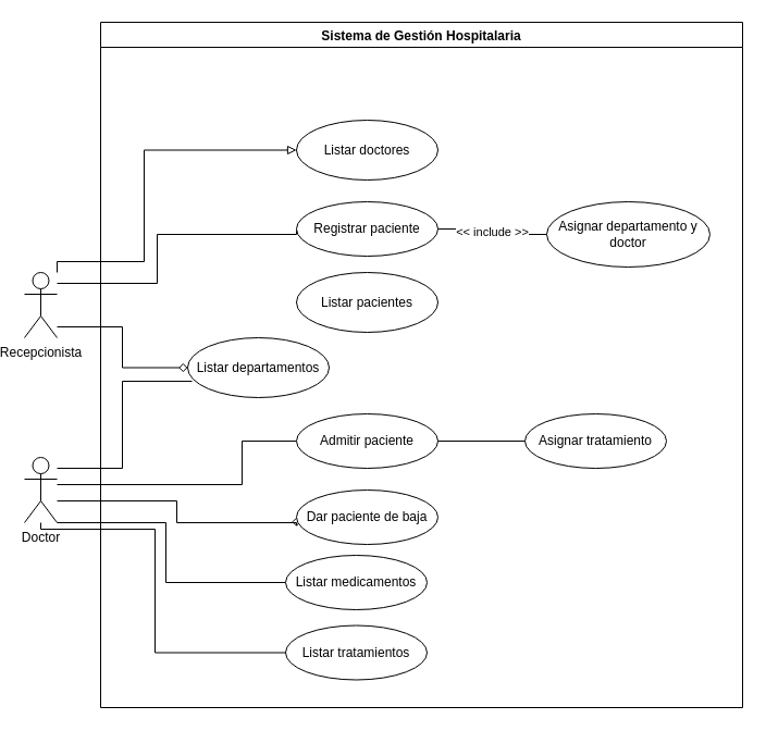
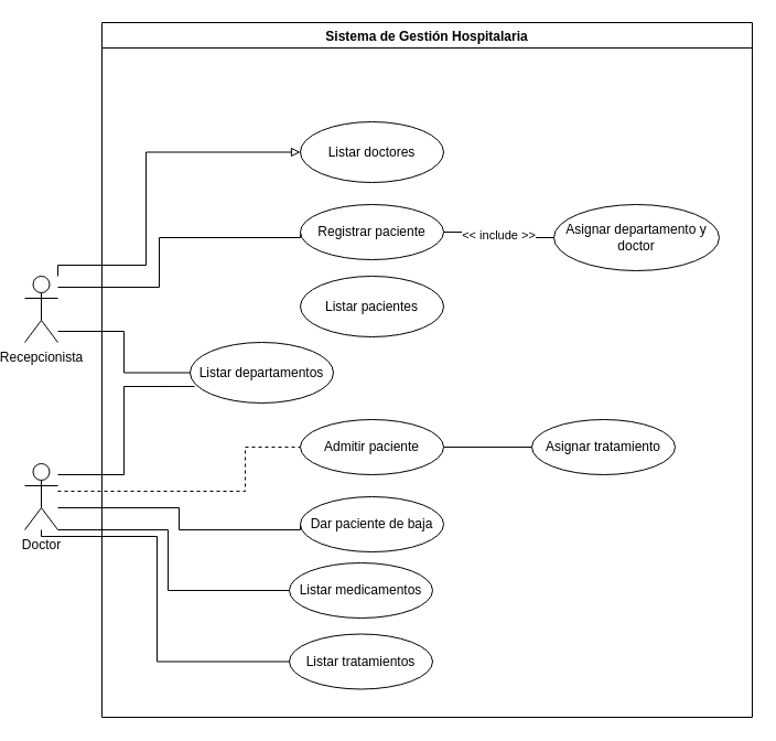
- <mxCell id="4" style="edgeStyle=orthogonalEdgeStyle;rounded=0;orthogonalLoop=1;jettySize=auto;html=1;entryX=0;entryY=0.5;entryDx=0;entryDy=0;endArrow=diamond;endFill=0;" edge="1" parent="1" source="5" target="23"><mxGeometry relative="1" as="geometry"><Array as="points"><mxPoint x="110" y="300" /><mxPoint x="110" y="338" /></Array></mxGeometry></mxCell>
+ <mxCell id="4" style="edgeStyle=orthogonalEdgeStyle;rounded=0;orthogonalLoop=1;jettySize=auto;html=1;entryX=0;entryY=0.5;entryDx=0;entryDy=0;endArrow=none;endFill=0;" edge="1" parent="1" source="5" target="23"><mxGeometry relative="1" as="geometry"><Array as="points"><mxPoint x="110" y="300" /><mxPoint x="110" y="338" /></Array></mxGeometry></mxCell>
- <mxCell id="6" value="" style="edgeStyle=orthogonalEdgeStyle;rounded=0;orthogonalLoop=1;jettySize=auto;html=1;entryX=0;entryY=0.5;entryDx=0;entryDy=0;endArrow=none;endFill=0;" parent="1" source="11" target="13" edge="1"><mxGeometry relative="1" as="geometry"><Array as="points"><mxPoint x="220" y="445" /><mxPoint x="220" y="405" /></Array></mxGeometry></mxCell>
+ <mxCell id="6" value="" style="edgeStyle=orthogonalEdgeStyle;rounded=0;orthogonalLoop=1;jettySize=auto;html=1;entryX=0;entryY=0.5;entryDx=0;entryDy=0;endArrow=none;endFill=0;dashed=1;" parent="1" source="11" target="13" edge="1"><mxGeometry relative="1" as="geometry"><Array as="points"><mxPoint x="220" y="445" /><mxPoint x="220" y="405" /></Array></mxGeometry></mxCell>
- <mxCell id="7" style="edgeStyle=orthogonalEdgeStyle;rounded=0;orthogonalLoop=1;jettySize=auto;html=1;entryX=0;entryY=0.5;entryDx=0;entryDy=0;endArrow=diamond;endFill=0;" edge="1" parent="1" source="11" target="17"><mxGeometry relative="1" as="geometry"><Array as="points"><mxPoint x="160" y="460" /><mxPoint x="160" y="480" /><mxPoint x="270" y="480" /></Array></mxGeometry></mxCell>
+ <mxCell id="7" style="edgeStyle=orthogonalEdgeStyle;rounded=0;orthogonalLoop=1;jettySize=auto;html=1;entryX=0;entryY=0.5;entryDx=0;entryDy=0;endArrow=none;endFill=0;" edge="1" parent="1" source="11" target="17"><mxGeometry relative="1" as="geometry"><Array as="points"><mxPoint x="160" y="460" /><mxPoint x="160" y="480" /><mxPoint x="270" y="480" /></Array></mxGeometry></mxCell>
